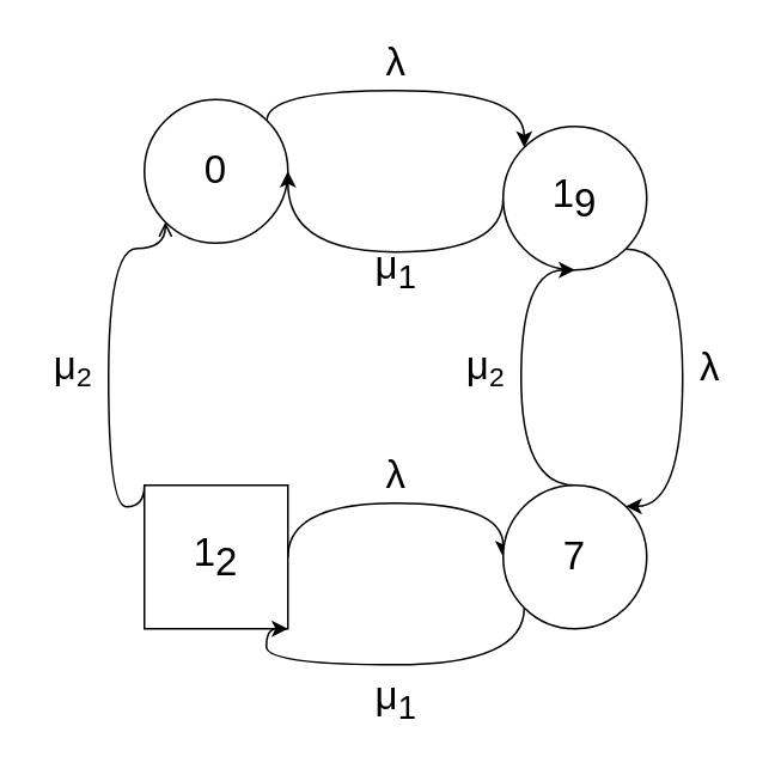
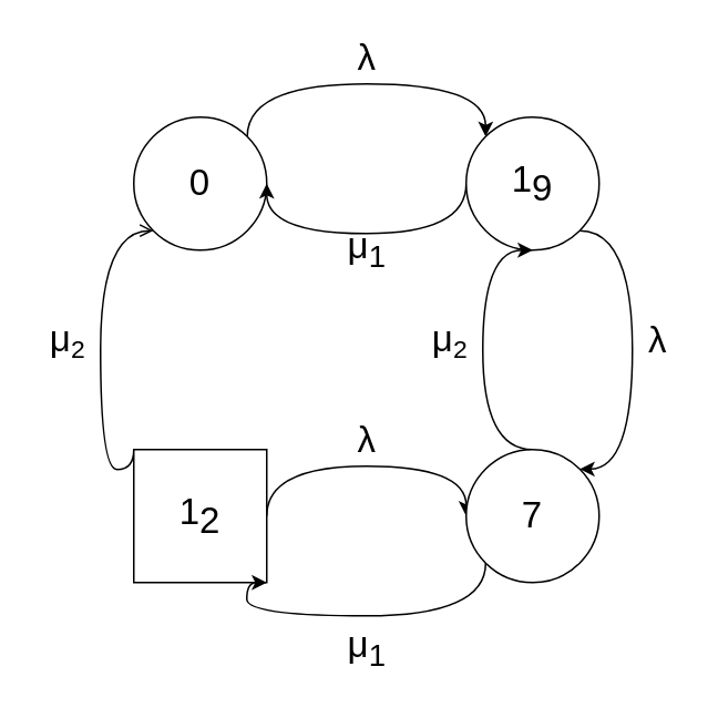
- <mxCell id="3" value="0" style="ellipse;whiteSpace=wrap;html=1;aspect=fixed;fontSize=22;" vertex="1" parent="1"><mxGeometry x="80" y="55" width="80" height="80" as="geometry" /></mxCell>
+ <mxCell id="3" value="0" style="ellipse;whiteSpace=wrap;html=1;aspect=fixed;fontSize=22;" vertex="1" parent="1"><mxGeometry x="80" y="70" width="80" height="80" as="geometry" /></mxCell>
